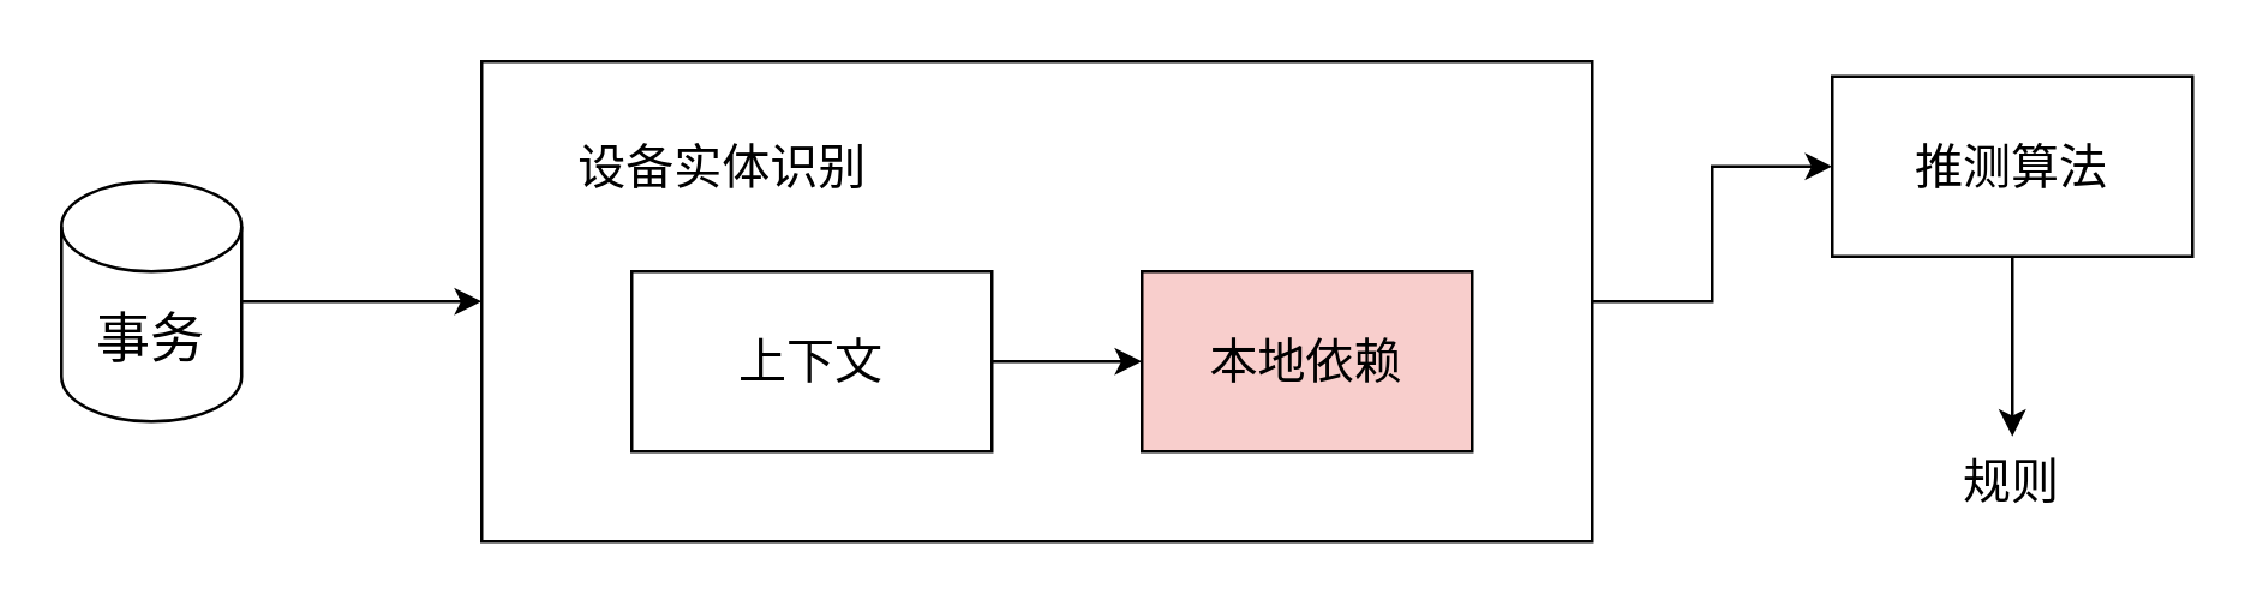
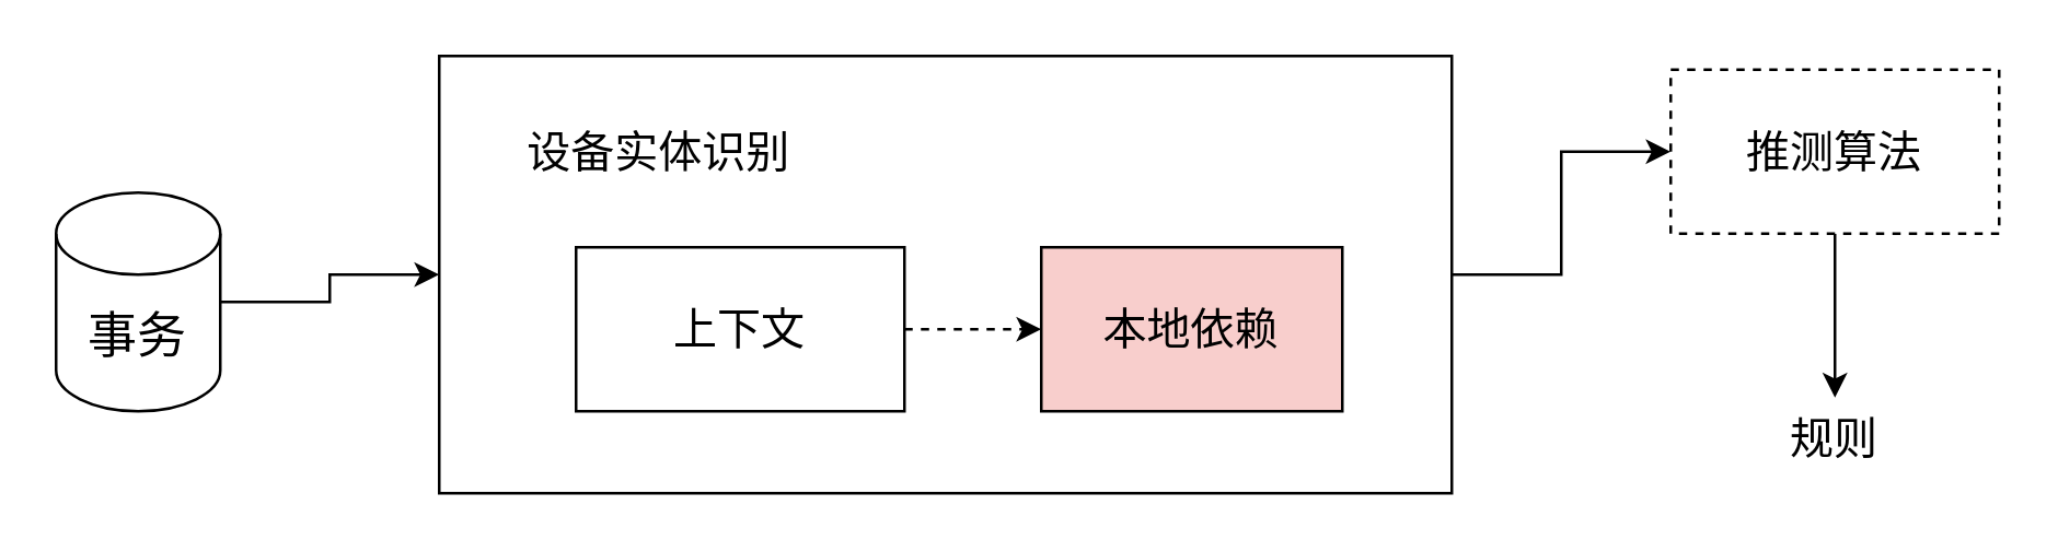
- <mxCell id="9" value="推测算法" style="rounded=0;whiteSpace=wrap;html=1;fontSize=16;" vertex="1" parent="1"><mxGeometry x="610" y="25" width="120" height="60" as="geometry" /></mxCell>
+ <mxCell id="9" value="推测算法" style="rounded=0;whiteSpace=wrap;html=1;fontSize=16;dashed=1;" vertex="1" parent="1"><mxGeometry x="610" y="25" width="120" height="60" as="geometry" /></mxCell>
- <mxCell id="12" value="事务" style="shape=cylinder3;whiteSpace=wrap;html=1;boundedLbl=1;backgroundOutline=1;size=15;fontSize=18;" vertex="1" parent="1"><mxGeometry x="20" y="60" width="60" height="80" as="geometry" /></mxCell>
+ <mxCell id="12" value="事务" style="shape=cylinder3;whiteSpace=wrap;html=1;boundedLbl=1;backgroundOutline=1;size=15;fontSize=18;" vertex="1" parent="1"><mxGeometry x="20" y="70" width="60" height="80" as="geometry" /></mxCell>
- <mxCell id="6" value="" style="edgeStyle=orthogonalEdgeStyle;rounded=0;orthogonalLoop=1;jettySize=auto;html=1;fontSize=16;" parent="1" source="7" target="4" edge="1"><mxGeometry relative="1" as="geometry" /></mxCell>
+ <mxCell id="6" value="" style="edgeStyle=orthogonalEdgeStyle;rounded=0;orthogonalLoop=1;jettySize=auto;html=1;fontSize=16;dashed=1;" parent="1" source="7" target="4" edge="1"><mxGeometry relative="1" as="geometry" /></mxCell>
